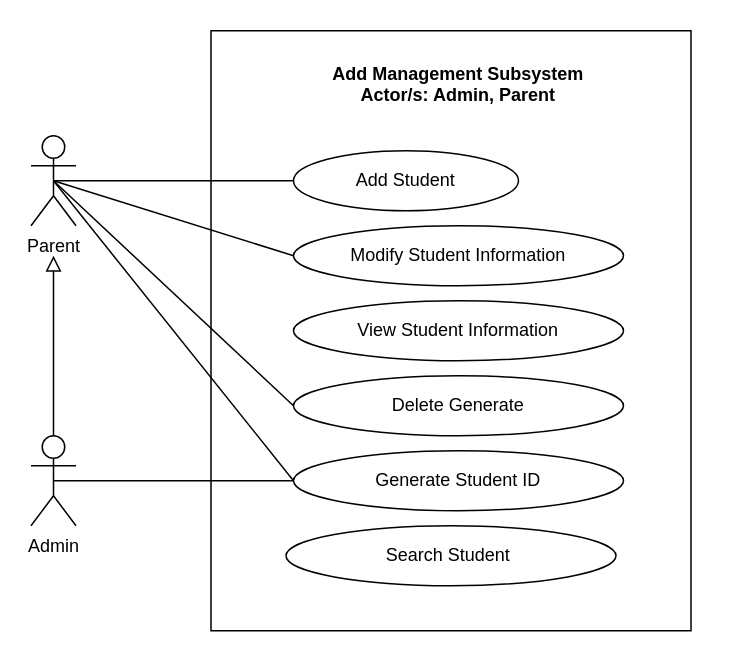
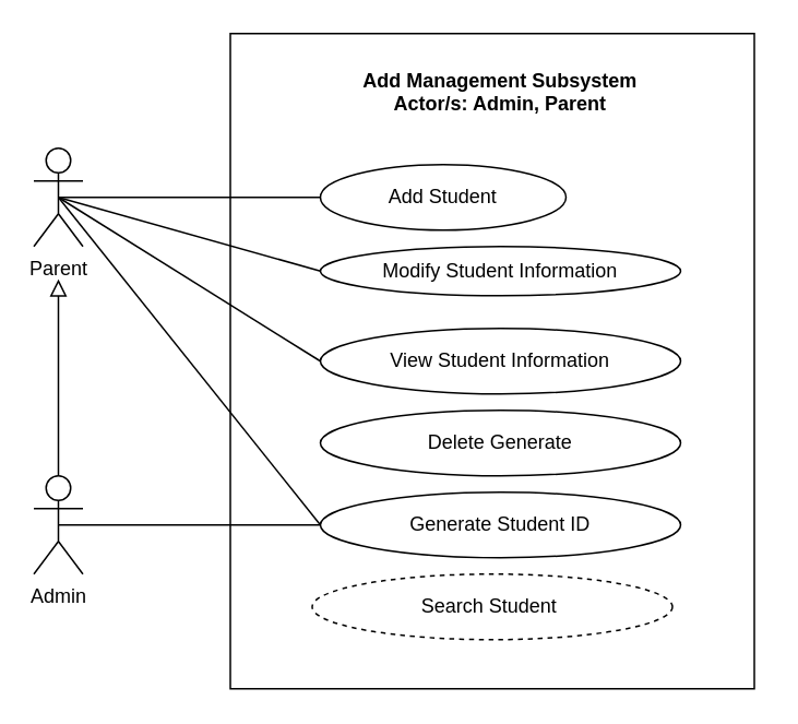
- <mxCell id="15" value="Modify Student Information" style="ellipse;whiteSpace=wrap;html=1;fillColor=none;" parent="1" vertex="1"><mxGeometry x="195" y="150" width="220" height="40" as="geometry" /></mxCell>
+ <mxCell id="15" value="Modify Student Information" style="ellipse;whiteSpace=wrap;html=1;fillColor=none;" parent="1" vertex="1"><mxGeometry x="195" y="150" width="220" height="30" as="geometry" /></mxCell>
+ <mxCell id="4" style="edgeStyle=none;rounded=0;jumpStyle=arc;jumpSize=14;orthogonalLoop=1;jettySize=auto;html=1;exitX=0.5;exitY=0.5;exitDx=0;exitDy=0;exitPerimeter=0;entryX=0;entryY=0.5;entryDx=0;entryDy=0;startArrow=none;startFill=0;endArrow=none;endFill=0;startSize=11;endSize=11;" parent="1" source="8" target="14" edge="1"><mxGeometry relative="1" as="geometry" /></mxCell>
- <mxCell id="7" style="edgeStyle=none;rounded=0;orthogonalLoop=1;jettySize=auto;html=1;exitX=0.5;exitY=0.5;exitDx=0;exitDy=0;exitPerimeter=0;entryX=0;entryY=0.5;entryDx=0;entryDy=0;endArrow=none;endFill=0;" parent="1" source="8" target="18" edge="1"><mxGeometry relative="1" as="geometry" /></mxCell>
- <mxCell id="16" value="Search Student&amp;nbsp;" style="ellipse;whiteSpace=wrap;html=1;fillColor=none;" parent="1" vertex="1"><mxGeometry x="190" y="350" width="220" height="40" as="geometry" /></mxCell>
+ <mxCell id="16" value="Search Student&amp;nbsp;" style="ellipse;whiteSpace=wrap;html=1;fillColor=none;dashed=1;" parent="1" vertex="1"><mxGeometry x="190" y="350" width="220" height="40" as="geometry" /></mxCell>
